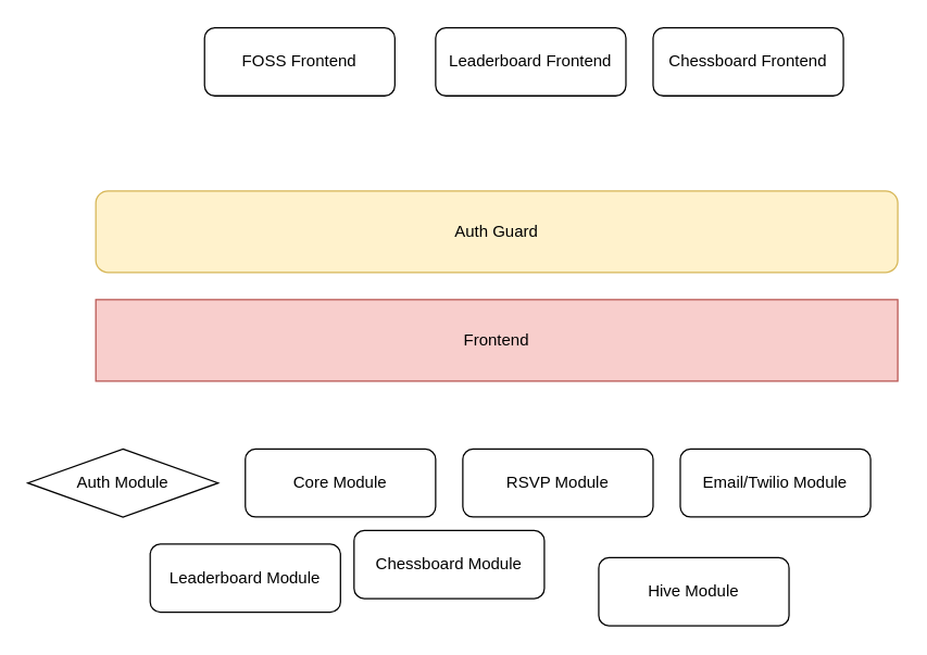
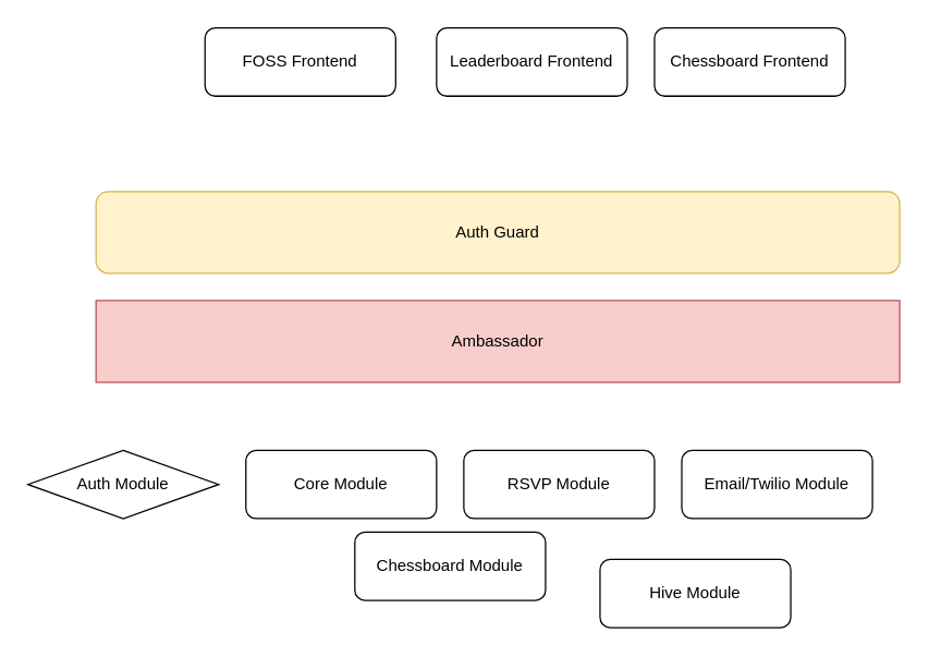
- <mxCell id="3" value="Frontend" style="rounded=0;whiteSpace=wrap;html=1;fillColor=#f8cecc;strokeColor=#b85450;" vertex="1" parent="1"><mxGeometry x="70" y="220" width="590" height="60" as="geometry" /></mxCell>
+ <mxCell id="3" value="Ambassador" style="rounded=0;whiteSpace=wrap;html=1;fillColor=#f8cecc;strokeColor=#b85450;" vertex="1" parent="1"><mxGeometry x="70" y="220" width="590" height="60" as="geometry" /></mxCell>
- <mxCell id="9" value="Leaderboard Module" style="rounded=1;whiteSpace=wrap;html=1;" vertex="1" parent="1"><mxGeometry x="110" y="400" width="140" height="50" as="geometry" /></mxCell>
